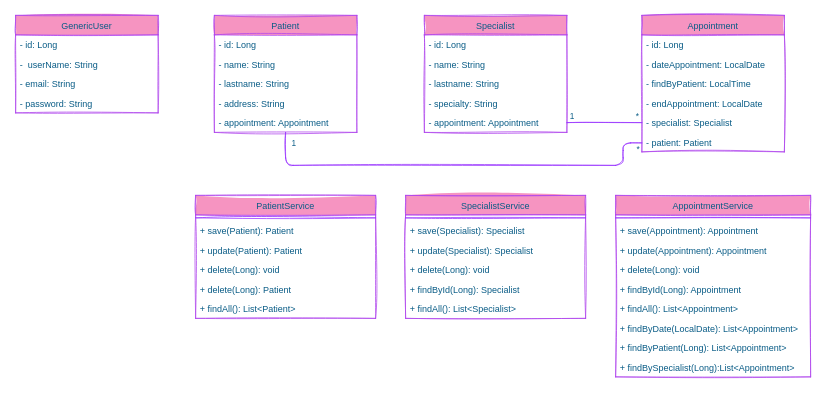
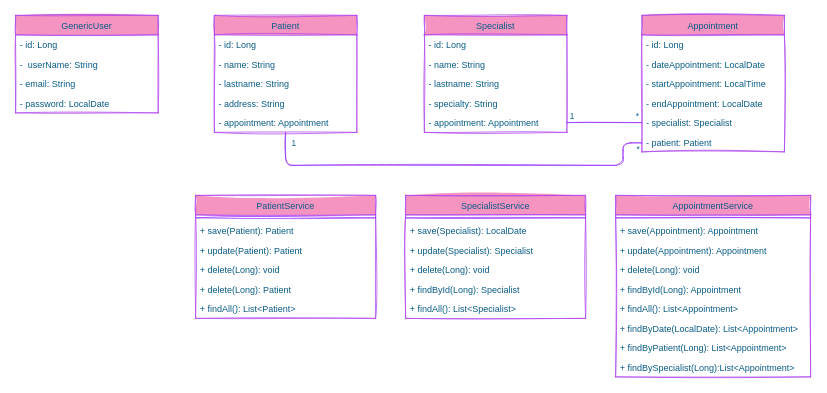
- <mxCell id="22" value="- findByPatient: LocalTime" style="text;strokeColor=none;fillColor=none;align=left;verticalAlign=top;spacingLeft=4;spacingRight=4;overflow=hidden;rotatable=0;points=[[0,0.5],[1,0.5]];portConstraint=eastwest;fontColor=#095C86;sketch=1;rounded=0;" parent="19" vertex="1"><mxGeometry y="78" width="190" height="26" as="geometry" /></mxCell>
+ <mxCell id="22" value="- startAppointment: LocalTime" style="text;strokeColor=none;fillColor=none;align=left;verticalAlign=top;spacingLeft=4;spacingRight=4;overflow=hidden;rotatable=0;points=[[0,0.5],[1,0.5]];portConstraint=eastwest;fontColor=#095C86;sketch=1;rounded=0;" parent="19" vertex="1"><mxGeometry y="78" width="190" height="26" as="geometry" /></mxCell>
- <mxCell id="12" value="- password: String" style="text;strokeColor=none;fillColor=none;align=left;verticalAlign=top;spacingLeft=4;spacingRight=4;overflow=hidden;rotatable=0;points=[[0,0.5],[1,0.5]];portConstraint=eastwest;fontColor=#095C86;sketch=1;rounded=0;" vertex="1" parent="8"><mxGeometry y="104" width="190" height="26" as="geometry" /></mxCell>
+ <mxCell id="12" value="- password: LocalDate" style="text;strokeColor=none;fillColor=none;align=left;verticalAlign=top;spacingLeft=4;spacingRight=4;overflow=hidden;rotatable=0;points=[[0,0.5],[1,0.5]];portConstraint=eastwest;fontColor=#095C86;sketch=1;rounded=0;" vertex="1" parent="8"><mxGeometry y="104" width="190" height="26" as="geometry" /></mxCell>
- <mxCell id="28" value="+ save(Specialist): Specialist" style="text;strokeColor=none;fillColor=none;align=left;verticalAlign=top;spacingLeft=4;spacingRight=4;overflow=hidden;rotatable=0;points=[[0,0.5],[1,0.5]];portConstraint=eastwest;fontColor=#095C86;sketch=1;rounded=0;" vertex="1" parent="26"><mxGeometry y="34" width="240" height="26" as="geometry" /></mxCell>
+ <mxCell id="28" value="+ save(Specialist): LocalDate" style="text;strokeColor=none;fillColor=none;align=left;verticalAlign=top;spacingLeft=4;spacingRight=4;overflow=hidden;rotatable=0;points=[[0,0.5],[1,0.5]];portConstraint=eastwest;fontColor=#095C86;sketch=1;rounded=0;" vertex="1" parent="26"><mxGeometry y="34" width="240" height="26" as="geometry" /></mxCell>
